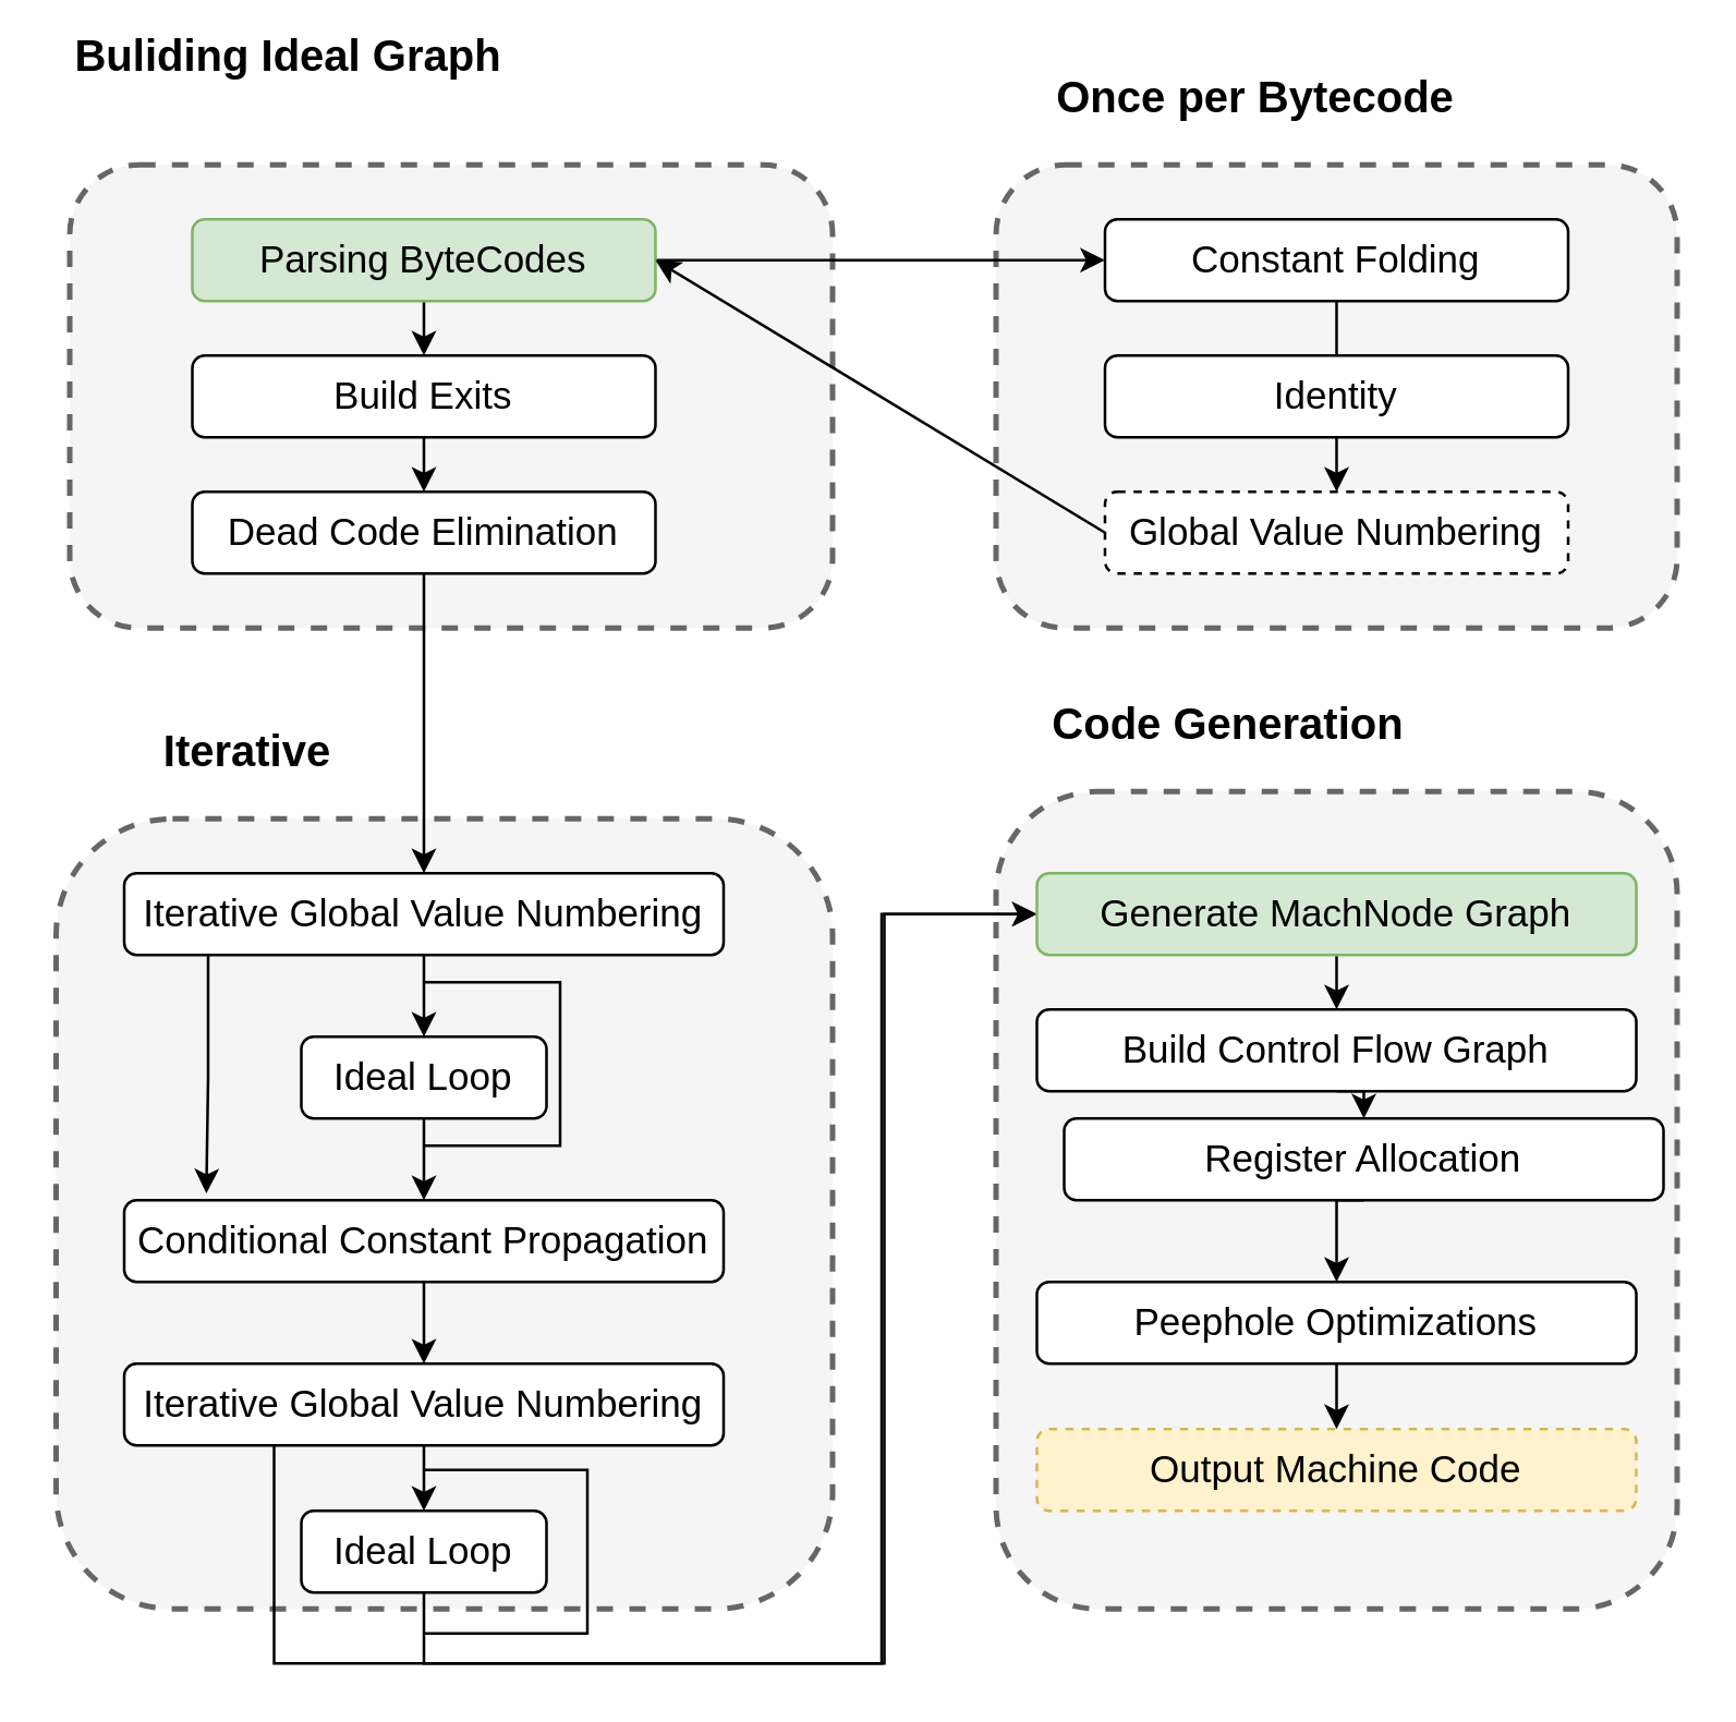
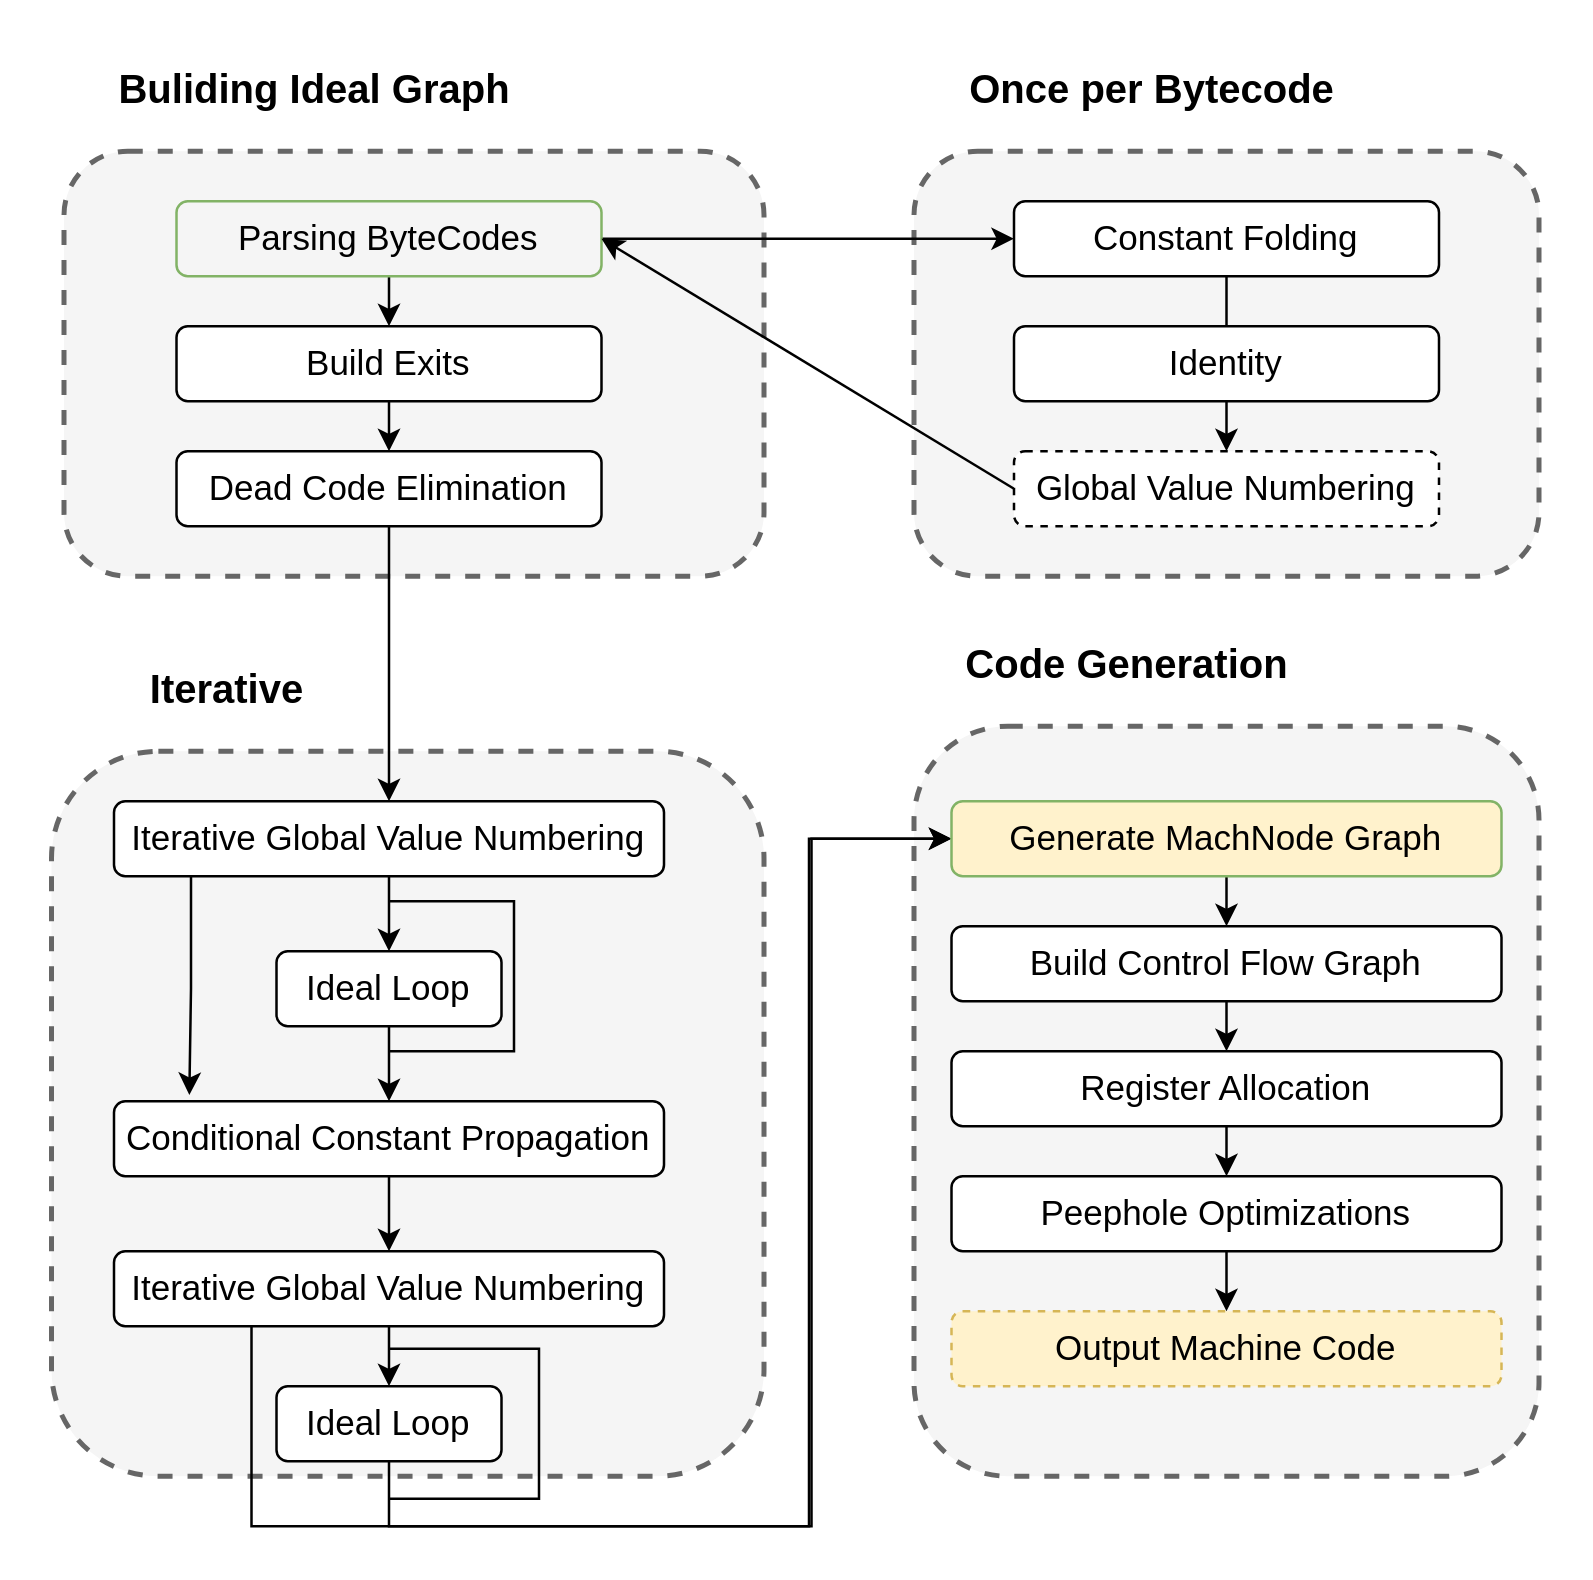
- <mxCell id="42" value="&lt;font style=&quot;font-size: 16px;&quot;&gt;&lt;b&gt;Buliding Ideal Graph&lt;/b&gt;&lt;/font&gt;" style="text;html=1;align=center;verticalAlign=middle;resizable=0;points=[];autosize=1;strokeColor=none;fillColor=none;" parent="1" vertex="1"><mxGeometry x="15" y="5" width="180" height="30" as="geometry" /></mxCell>
+ <mxCell id="42" value="&lt;font style=&quot;font-size: 16px;&quot;&gt;&lt;b&gt;Buliding Ideal Graph&lt;/b&gt;&lt;/font&gt;" style="text;html=1;align=center;verticalAlign=middle;resizable=0;points=[];autosize=1;strokeColor=none;fillColor=none;" parent="1" vertex="1"><mxGeometry x="35" y="20" width="180" height="30" as="geometry" /></mxCell>
- <mxCell id="8" value="&lt;font style=&quot;font-size: 14px;&quot;&gt;Parsing ByteCodes&lt;/font&gt;" style="rounded=1;whiteSpace=wrap;html=1;perimeterSpacing=0;glass=0;shadow=0;fillColor=#d5e8d4;strokeColor=#82b366;" parent="1" vertex="1"><mxGeometry x="70" y="80" width="170" height="30" as="geometry" /></mxCell>
+ <mxCell id="8" value="&lt;font style=&quot;font-size: 14px;&quot;&gt;Parsing ByteCodes&lt;/font&gt;" style="rounded=1;whiteSpace=wrap;html=1;perimeterSpacing=0;glass=0;shadow=0;fillColor=#f5f5f5;strokeColor=#82b366;" parent="1" vertex="1"><mxGeometry x="70" y="80" width="170" height="30" as="geometry" /></mxCell>
- <mxCell id="33" value="&lt;font style=&quot;font-size: 14px;&quot;&gt;Generate MachNode Graph&lt;/font&gt;" style="rounded=1;whiteSpace=wrap;html=1;perimeterSpacing=0;glass=0;shadow=0;fillColor=#d5e8d4;strokeColor=#82b366;" parent="1" vertex="1"><mxGeometry x="380" y="320" width="220" height="30" as="geometry" /></mxCell>
+ <mxCell id="33" value="&lt;font style=&quot;font-size: 14px;&quot;&gt;Generate MachNode Graph&lt;/font&gt;" style="rounded=1;whiteSpace=wrap;html=1;perimeterSpacing=0;glass=0;shadow=0;fillColor=#fff2cc;strokeColor=#82b366;" parent="1" vertex="1"><mxGeometry x="380" y="320" width="220" height="30" as="geometry" /></mxCell>
- <mxCell id="37" value="&lt;font style=&quot;font-size: 14px;&quot;&gt;Register Allocation&lt;/font&gt;" style="rounded=1;whiteSpace=wrap;html=1;perimeterSpacing=0;glass=0;shadow=0;" parent="1" vertex="1"><mxGeometry x="390" y="410" width="220" height="30" as="geometry" /></mxCell>
+ <mxCell id="37" value="&lt;font style=&quot;font-size: 14px;&quot;&gt;Register Allocation&lt;/font&gt;" style="rounded=1;whiteSpace=wrap;html=1;perimeterSpacing=0;glass=0;shadow=0;" parent="1" vertex="1"><mxGeometry x="380" y="420" width="220" height="30" as="geometry" /></mxCell>
